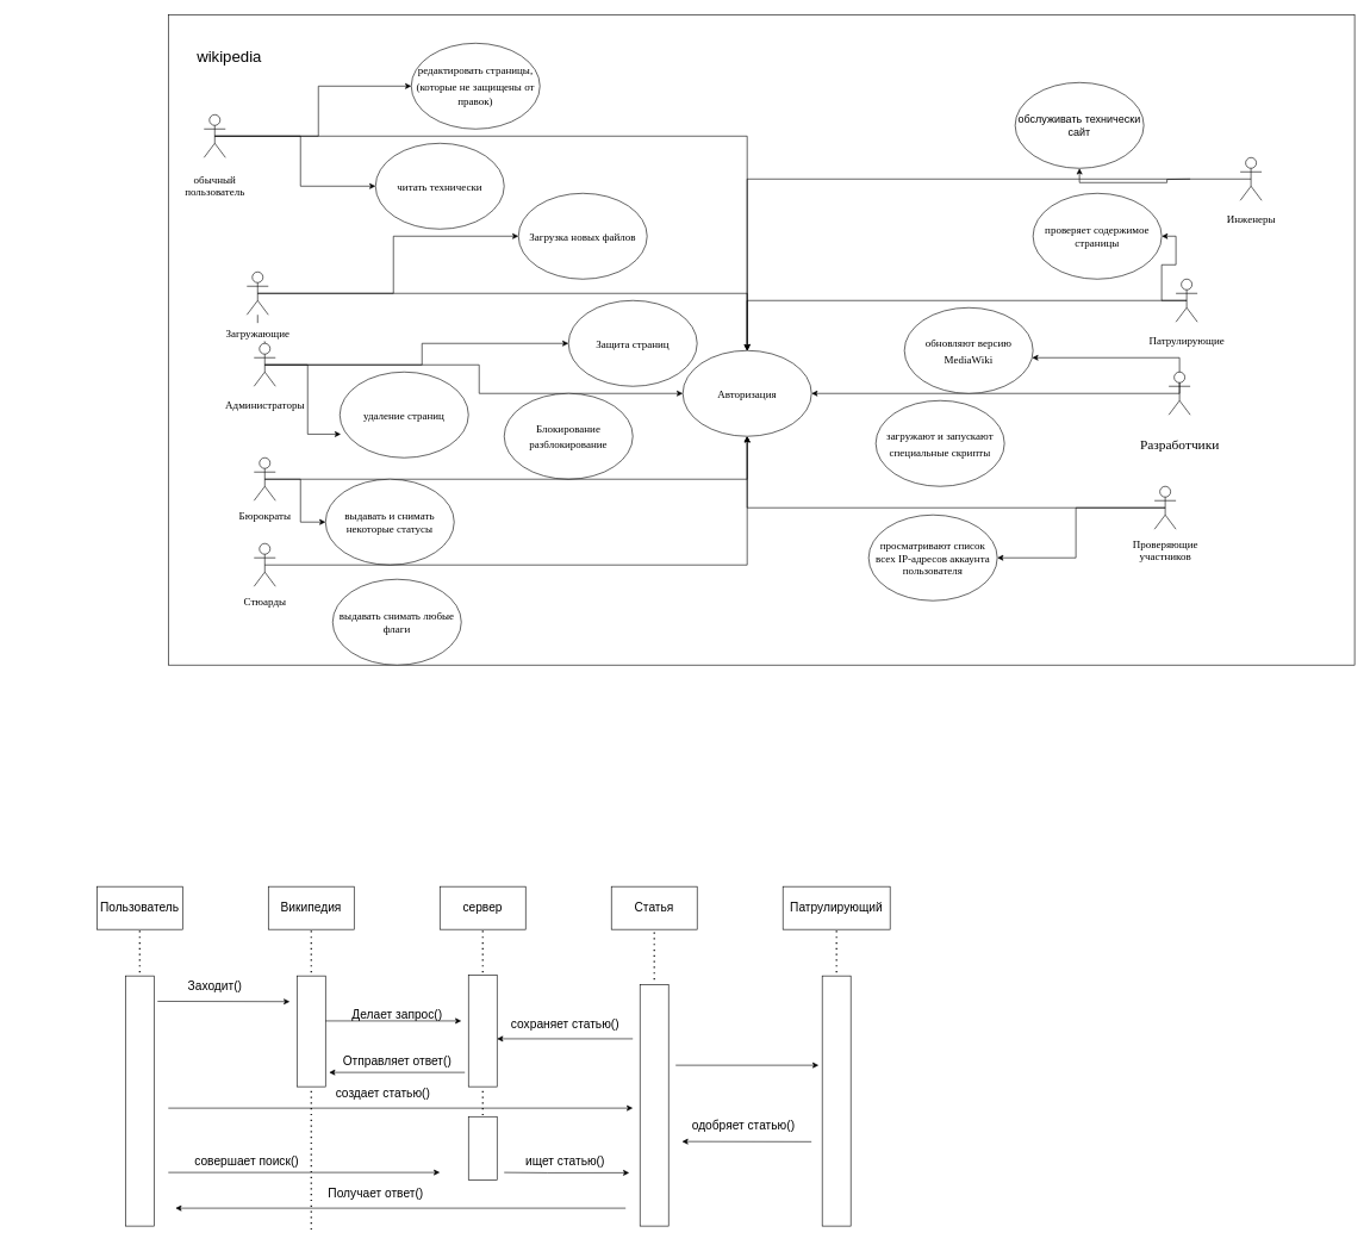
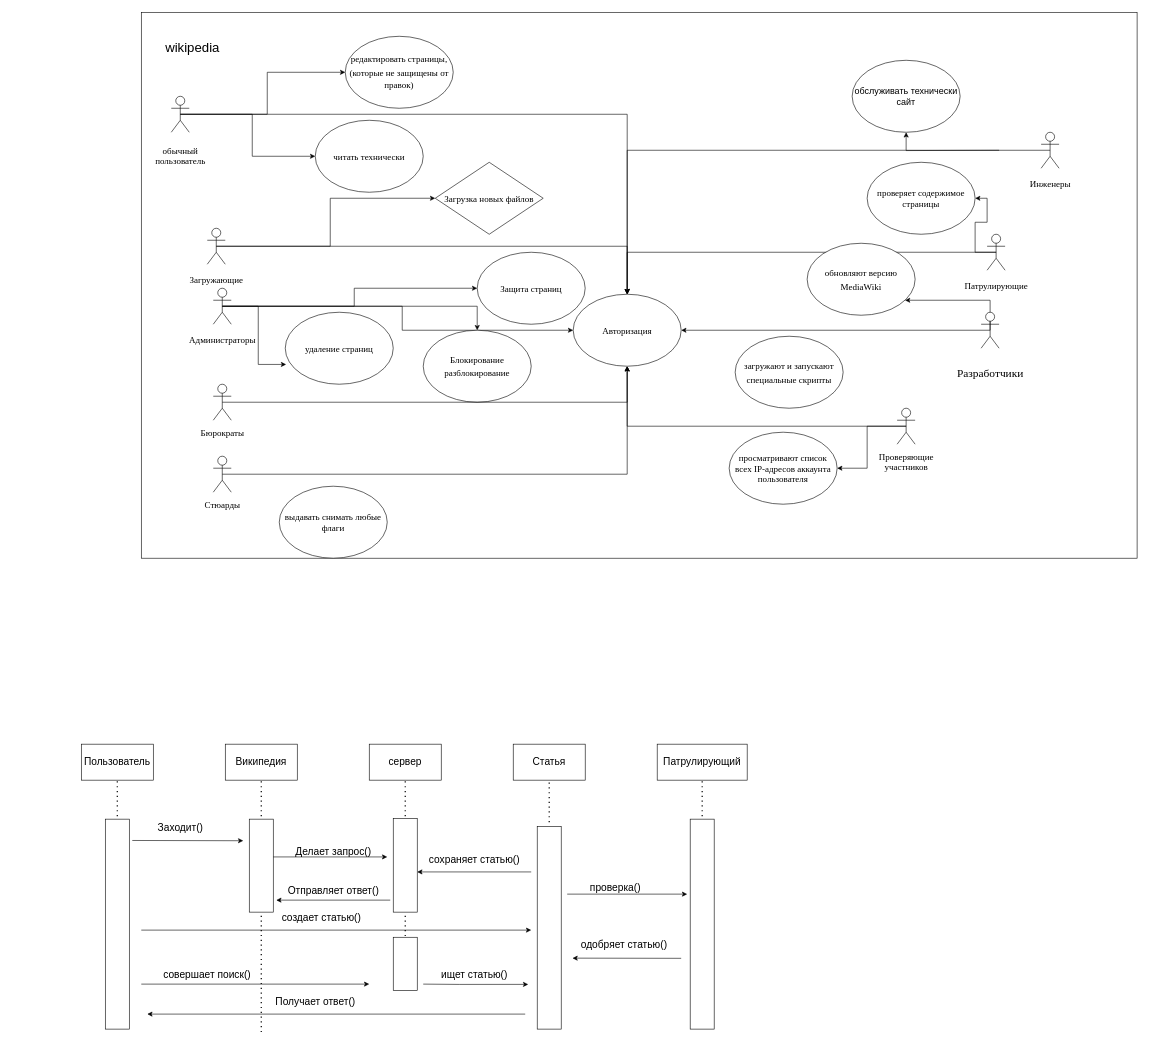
- <mxCell id="39" value="обслуживать технически сайт" style="ellipse;whiteSpace=wrap;html=1;labelBackgroundColor=none;fontSize=15;fontColor=#000000;" parent="1" vertex="1"><mxGeometry x="1420" y="115" width="180" height="120" as="geometry" /></mxCell>
+ <mxCell id="39" value="обслуживать технически сайт" style="ellipse;whiteSpace=wrap;html=1;labelBackgroundColor=none;fontSize=15;fontColor=#000000;" parent="1" vertex="1"><mxGeometry x="1420" y="100" width="180" height="120" as="geometry" /></mxCell>
- <mxCell id="28" value="&lt;p&gt;&lt;font style=&quot;font-size: 15px;&quot; face=&quot;Garamond&quot;&gt;Загрузка новых файлов&lt;/font&gt;&lt;/p&gt;" style="ellipse;whiteSpace=wrap;html=1;labelBackgroundColor=none;fontSize=18;fontColor=#000000;" parent="1" vertex="1"><mxGeometry x="725" y="270" width="180" height="120" as="geometry" /></mxCell>
+ <mxCell id="28" value="&lt;p&gt;&lt;font style=&quot;font-size: 15px;&quot; face=&quot;Garamond&quot;&gt;Загрузка новых файлов&lt;/font&gt;&lt;/p&gt;" style="rhombus;whiteSpace=wrap;html=1;labelBackgroundColor=none;fontSize=18;fontColor=#000000;" parent="1" vertex="1"><mxGeometry x="725" y="270" width="180" height="120" as="geometry" /></mxCell>
- <mxCell id="18" value="" style="edgeStyle=orthogonalEdgeStyle;rounded=0;orthogonalLoop=1;jettySize=auto;html=1;fontSize=18;fontColor=#000000;" parent="1" source="21" target="17" edge="1"><mxGeometry relative="1" as="geometry" /></mxCell>
- <mxCell id="41" value="&lt;p&gt;&lt;span&gt;&lt;font style=&quot;font-size: 15px;&quot; face=&quot;Garamond&quot;&gt;обновляют версию MediaWiki&lt;/font&gt;&lt;/span&gt;&lt;/p&gt;" style="ellipse;whiteSpace=wrap;html=1;labelBackgroundColor=none;fontSize=19;fontColor=#000000;" parent="1" vertex="1"><mxGeometry x="1265" y="430" width="180" height="120" as="geometry" /></mxCell>
+ <mxCell id="41" value="&lt;p&gt;&lt;span&gt;&lt;font style=&quot;font-size: 15px;&quot; face=&quot;Garamond&quot;&gt;обновляют версию MediaWiki&lt;/font&gt;&lt;/span&gt;&lt;/p&gt;" style="ellipse;whiteSpace=wrap;html=1;labelBackgroundColor=none;fontSize=19;fontColor=#000000;" parent="1" vertex="1"><mxGeometry x="1345" y="405" width="180" height="120" as="geometry" /></mxCell>
+ <mxCell id="15" style="edgeStyle=orthogonalEdgeStyle;rounded=0;orthogonalLoop=1;jettySize=auto;html=1;exitX=0.5;exitY=0.5;exitDx=0;exitDy=0;exitPerimeter=0;fontSize=18;fontColor=#000000;" parent="1" source="17" target="31" edge="1"><mxGeometry relative="1" as="geometry" /></mxCell>
- <mxCell id="45" value="&lt;p style=&quot;margin-top: 3.6pt; background: white; font-size: 15px;&quot;&gt;&lt;font style=&quot;font-size: 15px;&quot; face=&quot;Garamond&quot;&gt;&lt;span class=&quot;mw-headline&quot;&gt;&lt;span style=&quot;font-weight: normal;&quot;&gt;Проверяющие&lt;br&gt;&lt;/span&gt;&lt;/span&gt;&lt;span class=&quot;mw-headline&quot;&gt;&lt;span style=&quot;font-weight: normal;&quot;&gt;участников&lt;/span&gt;&lt;/span&gt;&lt;/font&gt;&lt;/p&gt;&lt;h4 style=&quot;margin-top:3.6pt;mso-list:l0 level4 lfo1;background:white&quot;&gt;&lt;span style=&quot;font-size:10.5pt;font-family:&amp;quot;Arial&amp;quot;,sans-serif&quot;&gt;&lt;/span&gt;&lt;/h4&gt;" style="shape=umlActor;verticalLabelPosition=bottom;verticalAlign=top;html=1;outlineConnect=0;labelBackgroundColor=none;fontSize=19;fontColor=#000000;" parent="1" vertex="1"><mxGeometry x="1615" y="680" width="30" height="60" as="geometry" /></mxCell>
+ <mxCell id="45" value="&lt;p style=&quot;margin-top: 3.6pt; background: white; font-size: 15px;&quot;&gt;&lt;font style=&quot;font-size: 15px;&quot; face=&quot;Garamond&quot;&gt;&lt;span class=&quot;mw-headline&quot;&gt;&lt;span style=&quot;font-weight: normal;&quot;&gt;Проверяющие&lt;br&gt;&lt;/span&gt;&lt;/span&gt;&lt;span class=&quot;mw-headline&quot;&gt;&lt;span style=&quot;font-weight: normal;&quot;&gt;участников&lt;/span&gt;&lt;/span&gt;&lt;/font&gt;&lt;/p&gt;&lt;h4 style=&quot;margin-top:3.6pt;mso-list:l0 level4 lfo1;background:white&quot;&gt;&lt;span style=&quot;font-size:10.5pt;font-family:&amp;quot;Arial&amp;quot;,sans-serif&quot;&gt;&lt;/span&gt;&lt;/h4&gt;" style="shape=umlActor;verticalLabelPosition=bottom;verticalAlign=top;html=1;outlineConnect=0;labelBackgroundColor=none;fontSize=19;fontColor=#000000;" parent="1" vertex="1"><mxGeometry x="1495" y="680" width="30" height="60" as="geometry" /></mxCell>
- <mxCell id="32" style="edgeStyle=orthogonalEdgeStyle;rounded=0;orthogonalLoop=1;jettySize=auto;html=1;exitX=0.5;exitY=0.5;exitDx=0;exitDy=0;exitPerimeter=0;fontSize=15;fontColor=#000000;" parent="1" source="34" target="35" edge="1"><mxGeometry relative="1" as="geometry" /></mxCell>
- <mxCell id="35" value="&lt;p&gt;&lt;font face=&quot;Garamond&quot;&gt;выдавать и снимать некоторые статусы&lt;/font&gt;&lt;/p&gt;" style="ellipse;whiteSpace=wrap;html=1;labelBackgroundColor=none;fontSize=15;fontColor=#000000;" parent="1" vertex="1"><mxGeometry x="455" y="670" width="180" height="120" as="geometry" /></mxCell>
+ <mxCell id="81" value="проверка()" style="text;html=1;align=center;verticalAlign=middle;resizable=0;points=[];autosize=1;strokeColor=none;fillColor=none;fontSize=17;" parent="1" vertex="1"><mxGeometry x="970" y="1465" width="110" height="30" as="geometry" /></mxCell>
